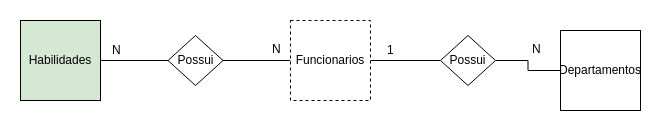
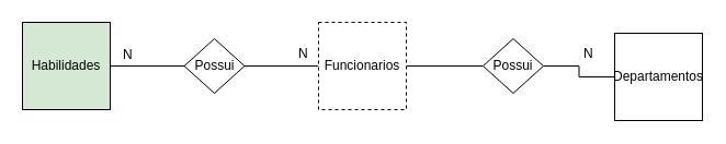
- <mxCell id="13" value="1" style="text;html=1;resizable=0;points=[];autosize=1;align=left;verticalAlign=top;spacingTop=-4;" vertex="1" parent="1"><mxGeometry x="385" y="40" width="20" height="20" as="geometry" /></mxCell>
